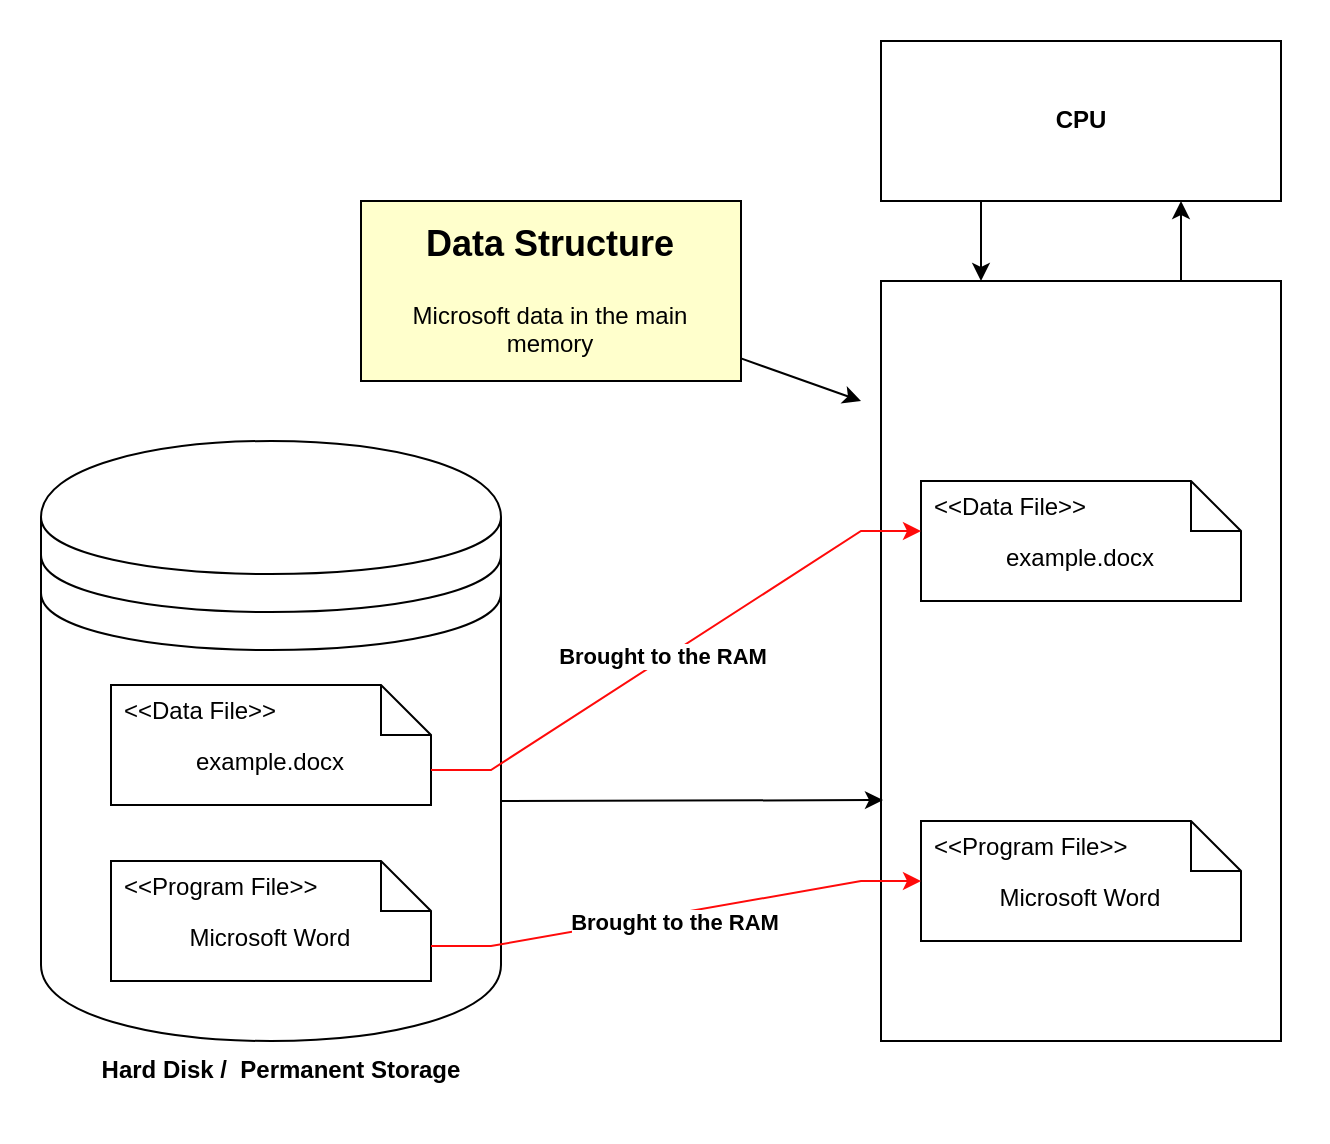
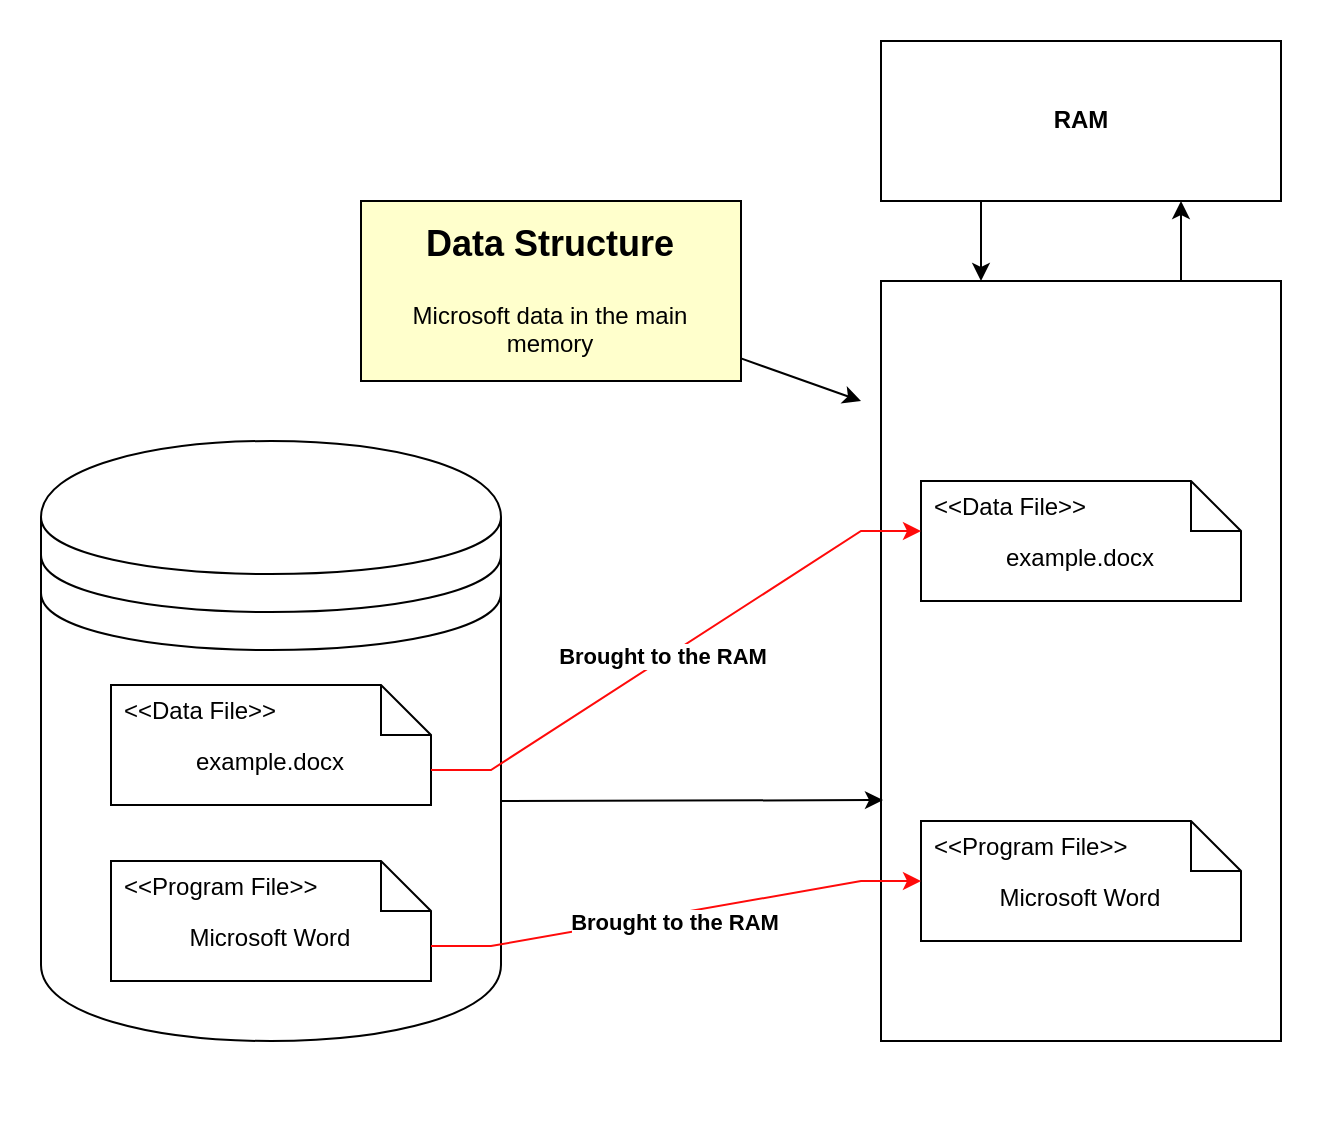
- <mxCell id="7" value="&lt;b&gt;CPU&lt;/b&gt;" style="text;html=1;strokeColor=none;fillColor=none;align=center;verticalAlign=middle;whiteSpace=wrap;rounded=0;" parent="1" vertex="1"><mxGeometry x="437.5" y="45" width="205" height="30" as="geometry" /></mxCell>
+ <mxCell id="7" value="&lt;b&gt;RAM&lt;/b&gt;" style="text;html=1;strokeColor=none;fillColor=none;align=center;verticalAlign=middle;whiteSpace=wrap;rounded=0;" parent="1" vertex="1"><mxGeometry x="437.5" y="45" width="205" height="30" as="geometry" /></mxCell>
- <mxCell id="6" value="&lt;b&gt;Hard Disk /&amp;nbsp; Permanent Storage&lt;/b&gt;" style="text;html=1;strokeColor=none;fillColor=none;align=center;verticalAlign=middle;whiteSpace=wrap;rounded=0;" parent="1" vertex="1"><mxGeometry x="37.5" y="520" width="205" height="30" as="geometry" /></mxCell>
